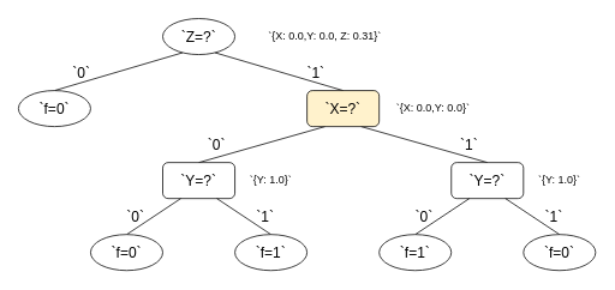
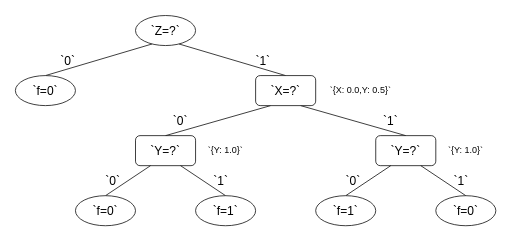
- <mxCell id="27" value="&lt;font style=&quot;font-size: 12px&quot;&gt;`{X: 0.0,Y: 0.0, Z: 0.31}`&lt;/font&gt;" style="text;html=1;strokeColor=none;fillColor=none;align=center;verticalAlign=middle;whiteSpace=wrap;rounded=0;" vertex="1" parent="1"><mxGeometry x="260" y="30" width="200" height="20" as="geometry" /></mxCell>
- <mxCell id="10" value="&lt;font style=&quot;font-size: 16px&quot;&gt;`X=?`&lt;/font&gt;" style="rounded=1;whiteSpace=wrap;html=1;fillColor=#fff2cc;" vertex="1" parent="1"><mxGeometry x="340" y="100" width="80" height="40" as="geometry" /></mxCell>
+ <mxCell id="10" value="&lt;font style=&quot;font-size: 16px&quot;&gt;`X=?`&lt;/font&gt;" style="rounded=1;whiteSpace=wrap;html=1;" vertex="1" parent="1"><mxGeometry x="340" y="100" width="80" height="40" as="geometry" /></mxCell>
- <mxCell id="28" value="&lt;font style=&quot;font-size: 12px&quot;&gt;`{X: 0.0,Y: 0.0}`&lt;/font&gt;" style="text;html=1;strokeColor=none;fillColor=none;align=center;verticalAlign=middle;whiteSpace=wrap;rounded=0;" vertex="1" parent="1"><mxGeometry x="420" y="110" width="120" height="20" as="geometry" /></mxCell>
+ <mxCell id="28" value="&lt;font style=&quot;font-size: 12px&quot;&gt;`{X: 0.0,Y: 0.5}`&lt;/font&gt;" style="text;html=1;strokeColor=none;fillColor=none;align=center;verticalAlign=middle;whiteSpace=wrap;rounded=0;" vertex="1" parent="1"><mxGeometry x="420" y="110" width="120" height="20" as="geometry" /></mxCell>
